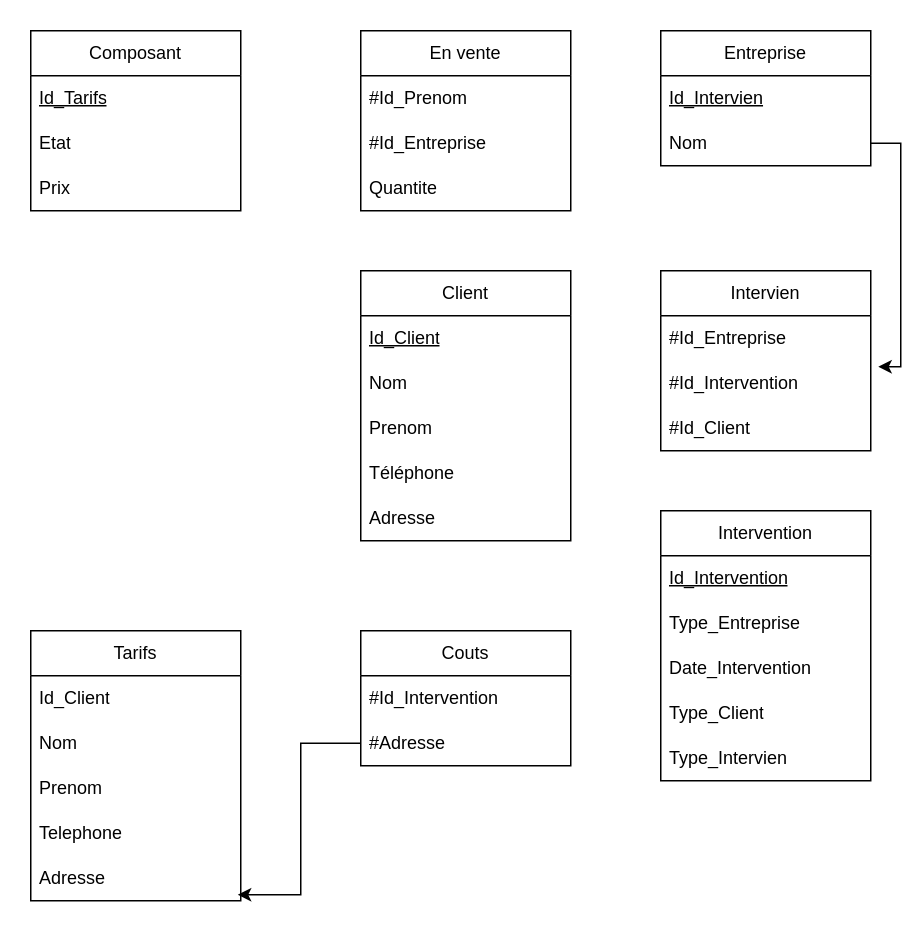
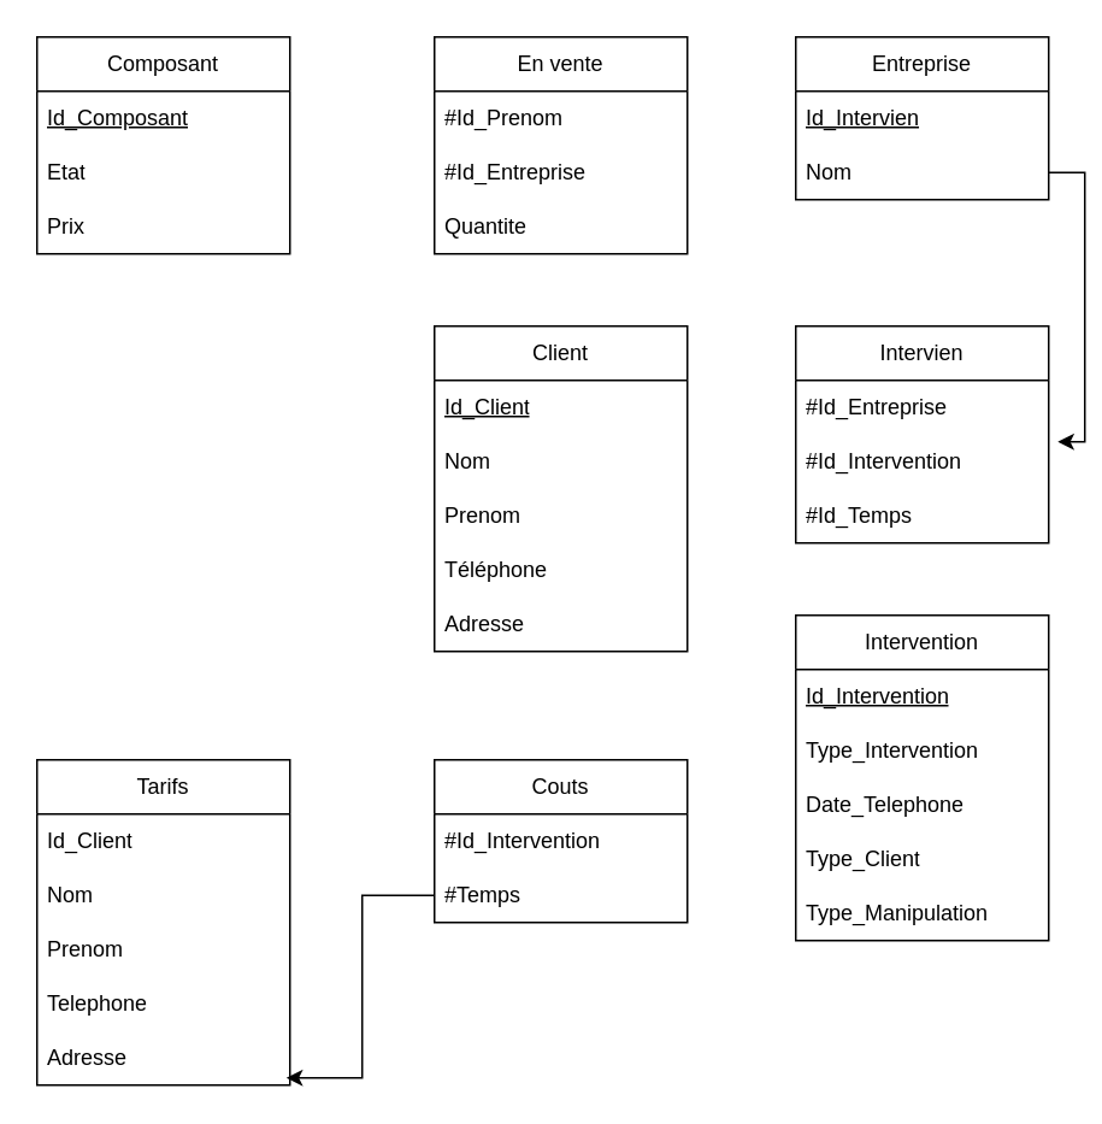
- <mxCell id="3" value="&lt;u&gt;Id_Tarifs&lt;/u&gt;" style="text;strokeColor=none;fillColor=none;align=left;verticalAlign=middle;spacingLeft=4;spacingRight=4;overflow=hidden;points=[[0,0.5],[1,0.5]];portConstraint=eastwest;rotatable=0;whiteSpace=wrap;html=1;" vertex="1" parent="2"><mxGeometry y="30" width="140" height="30" as="geometry" /></mxCell>
+ <mxCell id="3" value="&lt;u&gt;Id_Composant&lt;/u&gt;" style="text;strokeColor=none;fillColor=none;align=left;verticalAlign=middle;spacingLeft=4;spacingRight=4;overflow=hidden;points=[[0,0.5],[1,0.5]];portConstraint=eastwest;rotatable=0;whiteSpace=wrap;html=1;" vertex="1" parent="2"><mxGeometry y="30" width="140" height="30" as="geometry" /></mxCell>
- <mxCell id="16" value="#Id_Client" style="text;strokeColor=none;fillColor=none;align=left;verticalAlign=middle;spacingLeft=4;spacingRight=4;overflow=hidden;points=[[0,0.5],[1,0.5]];portConstraint=eastwest;rotatable=0;whiteSpace=wrap;html=1;" vertex="1" parent="13"><mxGeometry y="90" width="140" height="30" as="geometry" /></mxCell>
+ <mxCell id="16" value="#Id_Temps" style="text;strokeColor=none;fillColor=none;align=left;verticalAlign=middle;spacingLeft=4;spacingRight=4;overflow=hidden;points=[[0,0.5],[1,0.5]];portConstraint=eastwest;rotatable=0;whiteSpace=wrap;html=1;" vertex="1" parent="13"><mxGeometry y="90" width="140" height="30" as="geometry" /></mxCell>
- <mxCell id="25" value="Type_Entreprise" style="text;strokeColor=none;fillColor=none;align=left;verticalAlign=middle;spacingLeft=4;spacingRight=4;overflow=hidden;points=[[0,0.5],[1,0.5]];portConstraint=eastwest;rotatable=0;whiteSpace=wrap;html=1;" vertex="1" parent="23"><mxGeometry y="60" width="140" height="30" as="geometry" /></mxCell>
+ <mxCell id="25" value="Type_Intervention" style="text;strokeColor=none;fillColor=none;align=left;verticalAlign=middle;spacingLeft=4;spacingRight=4;overflow=hidden;points=[[0,0.5],[1,0.5]];portConstraint=eastwest;rotatable=0;whiteSpace=wrap;html=1;" vertex="1" parent="23"><mxGeometry y="60" width="140" height="30" as="geometry" /></mxCell>
- <mxCell id="26" value="Date_Intervention" style="text;strokeColor=none;fillColor=none;align=left;verticalAlign=middle;spacingLeft=4;spacingRight=4;overflow=hidden;points=[[0,0.5],[1,0.5]];portConstraint=eastwest;rotatable=0;whiteSpace=wrap;html=1;" vertex="1" parent="23"><mxGeometry y="90" width="140" height="30" as="geometry" /></mxCell>
+ <mxCell id="26" value="Date_Telephone" style="text;strokeColor=none;fillColor=none;align=left;verticalAlign=middle;spacingLeft=4;spacingRight=4;overflow=hidden;points=[[0,0.5],[1,0.5]];portConstraint=eastwest;rotatable=0;whiteSpace=wrap;html=1;" vertex="1" parent="23"><mxGeometry y="90" width="140" height="30" as="geometry" /></mxCell>
- <mxCell id="31" value="#Adresse" style="text;strokeColor=none;fillColor=none;align=left;verticalAlign=middle;spacingLeft=4;spacingRight=4;overflow=hidden;points=[[0,0.5],[1,0.5]];portConstraint=eastwest;rotatable=0;whiteSpace=wrap;html=1;" vertex="1" parent="29"><mxGeometry y="60" width="140" height="30" as="geometry" /></mxCell>
+ <mxCell id="31" value="#Temps" style="text;strokeColor=none;fillColor=none;align=left;verticalAlign=middle;spacingLeft=4;spacingRight=4;overflow=hidden;points=[[0,0.5],[1,0.5]];portConstraint=eastwest;rotatable=0;whiteSpace=wrap;html=1;" vertex="1" parent="29"><mxGeometry y="60" width="140" height="30" as="geometry" /></mxCell>
- <mxCell id="28" value="Type_Intervien" style="text;strokeColor=none;fillColor=none;align=left;verticalAlign=middle;spacingLeft=4;spacingRight=4;overflow=hidden;points=[[0,0.5],[1,0.5]];portConstraint=eastwest;rotatable=0;whiteSpace=wrap;html=1;" vertex="1" parent="23"><mxGeometry y="150" width="140" height="30" as="geometry" /></mxCell>
+ <mxCell id="28" value="Type_Manipulation" style="text;strokeColor=none;fillColor=none;align=left;verticalAlign=middle;spacingLeft=4;spacingRight=4;overflow=hidden;points=[[0,0.5],[1,0.5]];portConstraint=eastwest;rotatable=0;whiteSpace=wrap;html=1;" vertex="1" parent="23"><mxGeometry y="150" width="140" height="30" as="geometry" /></mxCell>
